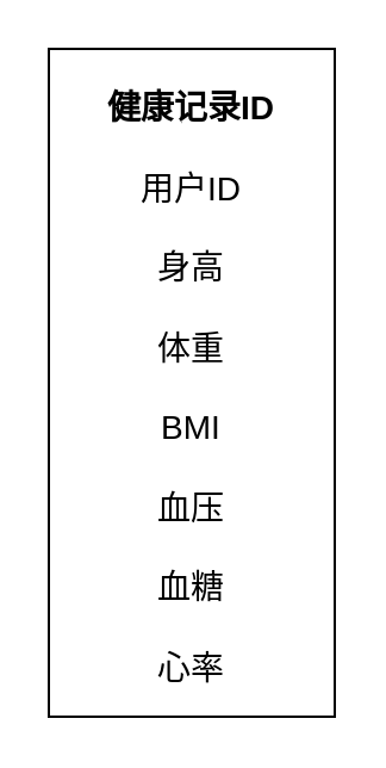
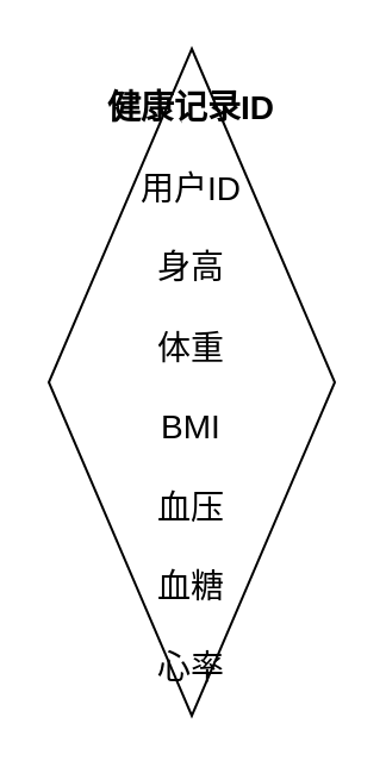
- <mxCell id="2" value="&lt;div&gt;&lt;br&gt;&lt;/div&gt;&lt;div&gt;健康记录ID&lt;/div&gt;&lt;div&gt;&lt;br&gt;&lt;/div&gt;&lt;span style=&quot;font-weight: normal;&quot;&gt;用户ID&lt;/span&gt;&lt;div&gt;&lt;br&gt;&lt;div&gt;&lt;div&gt;&lt;span style=&quot;font-weight: 400;&quot;&gt;身高&lt;/span&gt;&lt;/div&gt;&lt;div&gt;&lt;span style=&quot;font-weight: normal;&quot;&gt;&lt;br&gt;&lt;/span&gt;&lt;/div&gt;&lt;div&gt;&lt;span style=&quot;font-weight: 400;&quot;&gt;体重&lt;/span&gt;&lt;/div&gt;&lt;div&gt;&lt;span style=&quot;font-weight: 400;&quot;&gt;&lt;br&gt;&lt;/span&gt;&lt;/div&gt;&lt;div&gt;&lt;span style=&quot;font-weight: normal;&quot;&gt;BMI&lt;/span&gt;&lt;/div&gt;&lt;div&gt;&lt;span style=&quot;font-weight: normal;&quot;&gt;&lt;br&gt;&lt;/span&gt;&lt;/div&gt;&lt;div&gt;&lt;span style=&quot;font-weight: 400;&quot;&gt;血压&lt;/span&gt;&lt;/div&gt;&lt;/div&gt;&lt;/div&gt;&lt;div&gt;&lt;span style=&quot;font-weight: 400;&quot;&gt;&lt;br&gt;&lt;/span&gt;&lt;/div&gt;&lt;div&gt;&lt;span style=&quot;font-weight: 400;&quot;&gt;血糖&lt;/span&gt;&lt;/div&gt;&lt;div&gt;&lt;span style=&quot;font-weight: 400;&quot;&gt;&lt;br&gt;&lt;/span&gt;&lt;/div&gt;&lt;div&gt;&lt;span style=&quot;font-weight: 400;&quot;&gt;心率&lt;/span&gt;&lt;/div&gt;" style="rounded=0;whiteSpace=wrap;html=1;align=center;fontSize=14;fontStyle=1;spacing=2;spacingTop=-13;spacingBottom=0;" vertex="1" parent="1"><mxGeometry x="20" y="20" width="120" height="280" as="geometry" /></mxCell>
+ <mxCell id="2" value="&lt;div&gt;&lt;br&gt;&lt;/div&gt;&lt;div&gt;健康记录ID&lt;/div&gt;&lt;div&gt;&lt;br&gt;&lt;/div&gt;&lt;span style=&quot;font-weight: normal;&quot;&gt;用户ID&lt;/span&gt;&lt;div&gt;&lt;br&gt;&lt;div&gt;&lt;div&gt;&lt;span style=&quot;font-weight: 400;&quot;&gt;身高&lt;/span&gt;&lt;/div&gt;&lt;div&gt;&lt;span style=&quot;font-weight: normal;&quot;&gt;&lt;br&gt;&lt;/span&gt;&lt;/div&gt;&lt;div&gt;&lt;span style=&quot;font-weight: 400;&quot;&gt;体重&lt;/span&gt;&lt;/div&gt;&lt;div&gt;&lt;span style=&quot;font-weight: 400;&quot;&gt;&lt;br&gt;&lt;/span&gt;&lt;/div&gt;&lt;div&gt;&lt;span style=&quot;font-weight: normal;&quot;&gt;BMI&lt;/span&gt;&lt;/div&gt;&lt;div&gt;&lt;span style=&quot;font-weight: normal;&quot;&gt;&lt;br&gt;&lt;/span&gt;&lt;/div&gt;&lt;div&gt;&lt;span style=&quot;font-weight: 400;&quot;&gt;血压&lt;/span&gt;&lt;/div&gt;&lt;/div&gt;&lt;/div&gt;&lt;div&gt;&lt;span style=&quot;font-weight: 400;&quot;&gt;&lt;br&gt;&lt;/span&gt;&lt;/div&gt;&lt;div&gt;&lt;span style=&quot;font-weight: 400;&quot;&gt;血糖&lt;/span&gt;&lt;/div&gt;&lt;div&gt;&lt;span style=&quot;font-weight: 400;&quot;&gt;&lt;br&gt;&lt;/span&gt;&lt;/div&gt;&lt;div&gt;&lt;span style=&quot;font-weight: 400;&quot;&gt;心率&lt;/span&gt;&lt;/div&gt;" style="rhombus;whiteSpace=wrap;html=1;align=center;fontSize=14;fontStyle=1;spacing=2;spacingTop=-13;spacingBottom=0;" vertex="1" parent="1"><mxGeometry x="20" y="20" width="120" height="280" as="geometry" /></mxCell>
